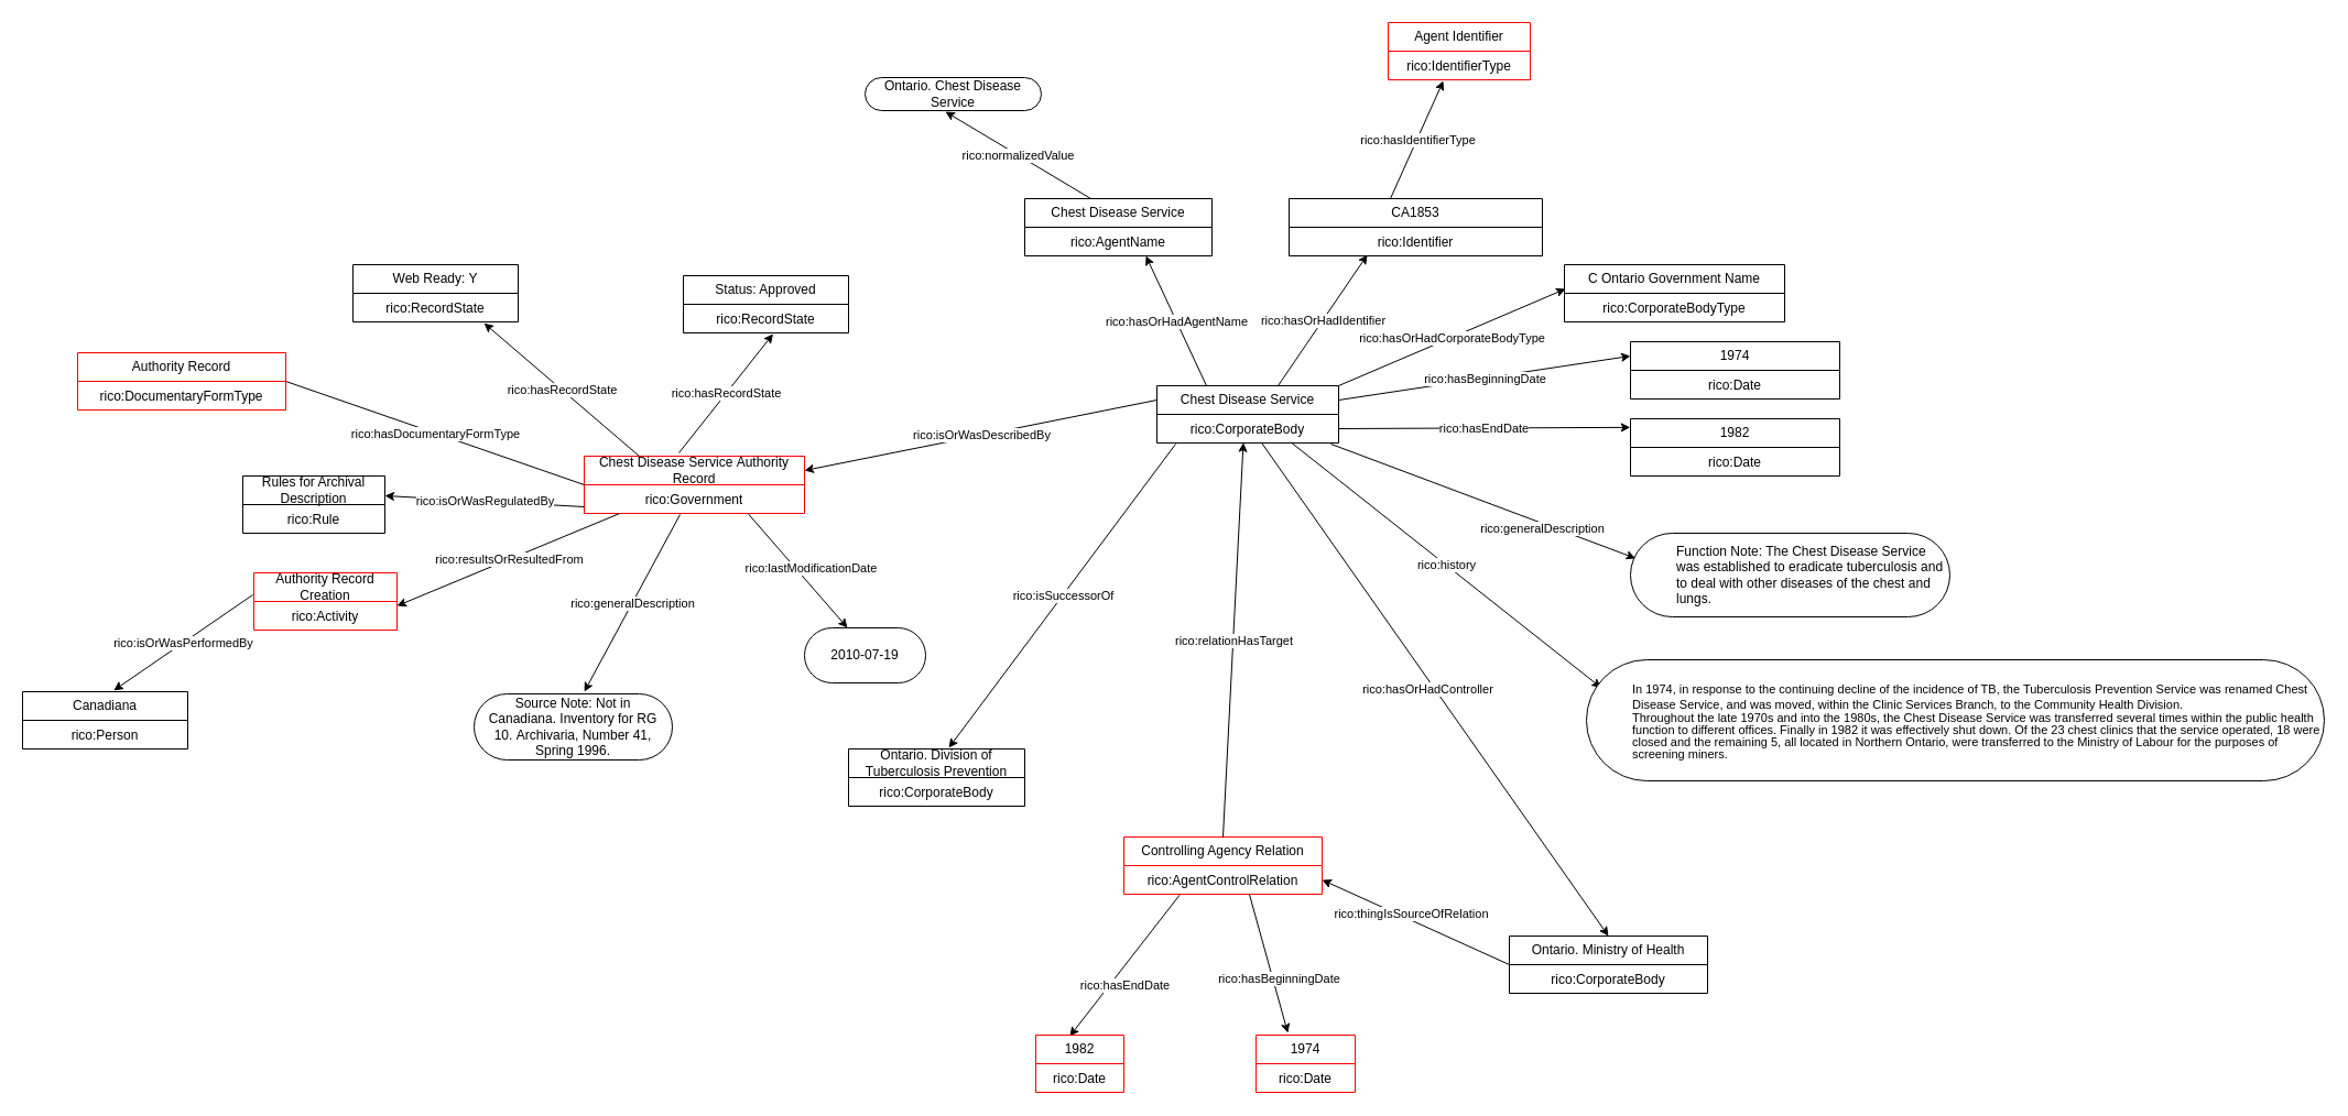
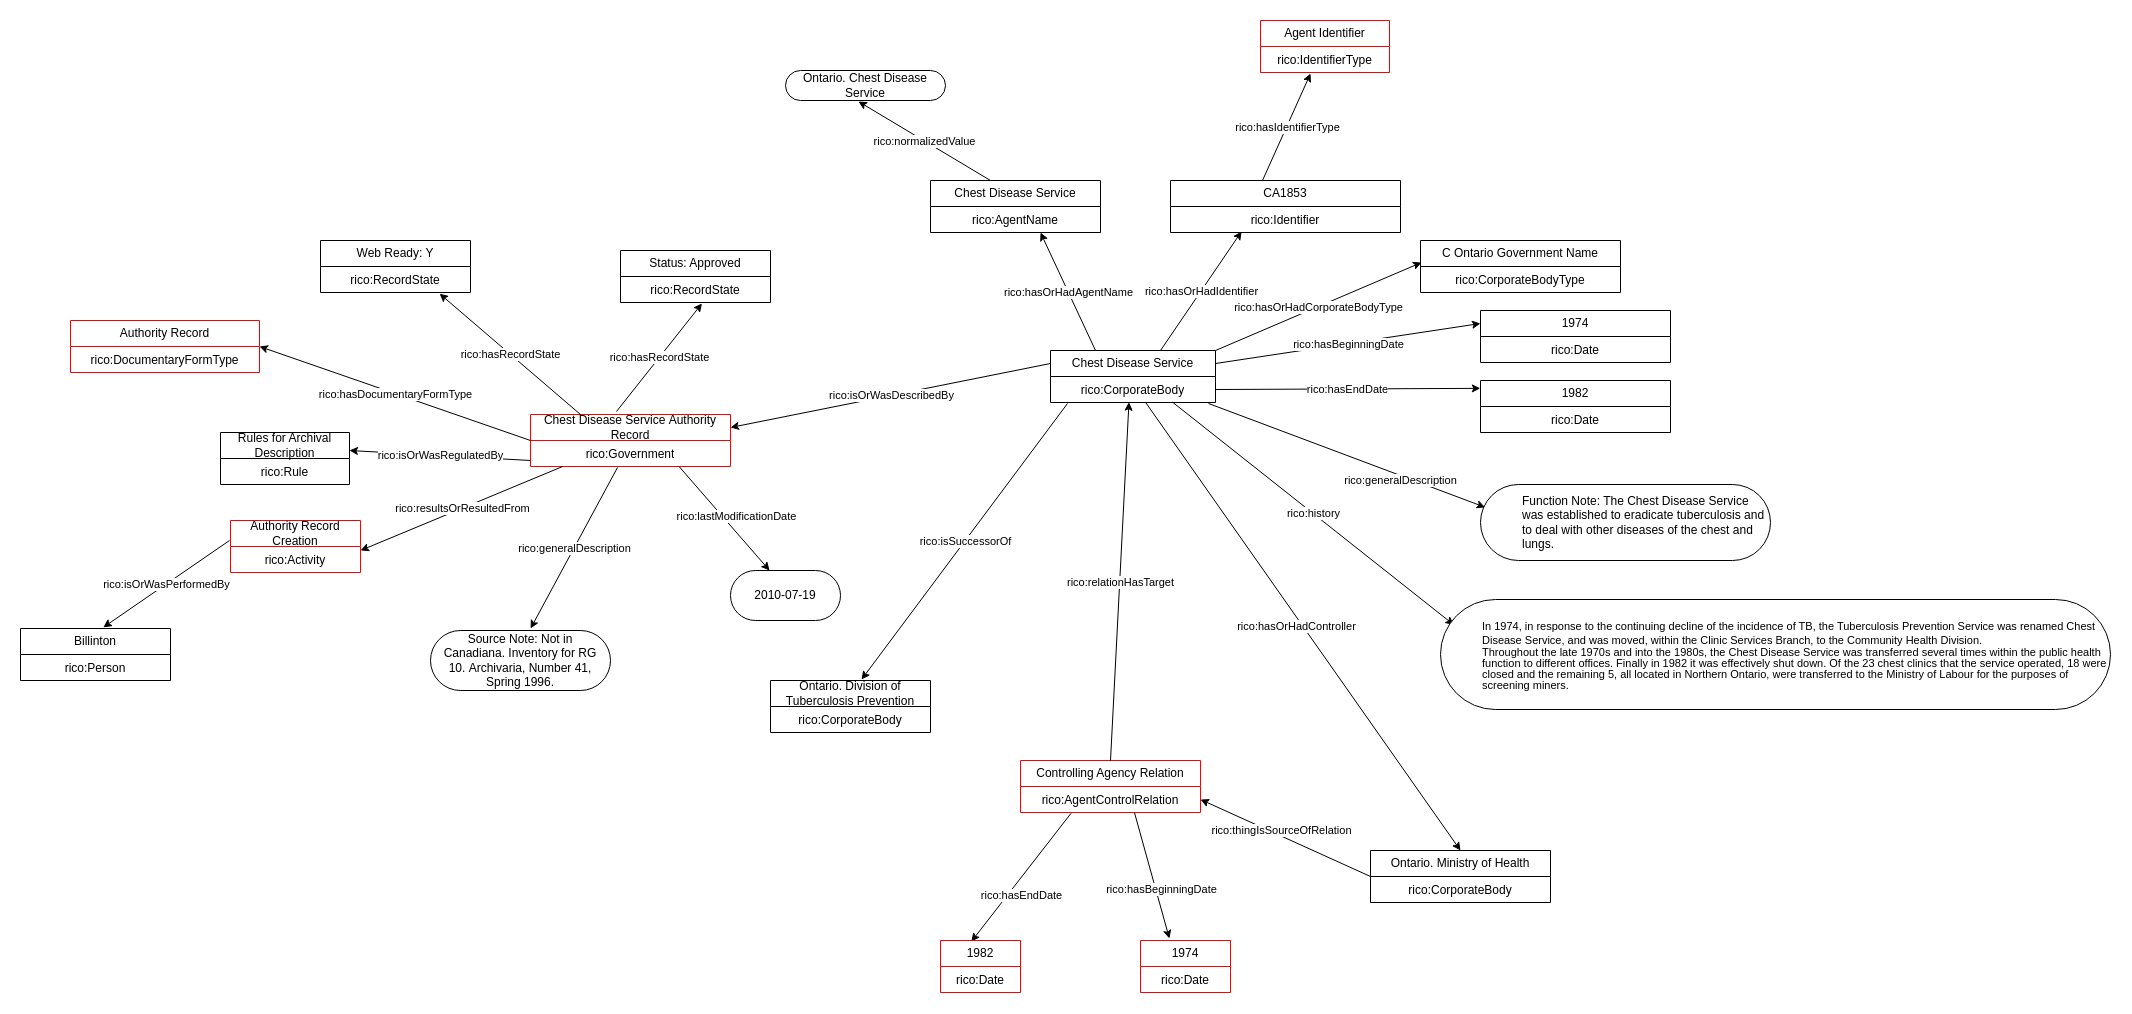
- <mxCell id="38" value="" style="endArrow=none;html=1;rounded=0;exitX=0;exitY=0.5;exitDx=0;exitDy=0;entryX=1;entryY=0.5;entryDx=0;entryDy=0;" parent="1" source="34" target="40" edge="1"><mxGeometry relative="1" as="geometry"><mxPoint x="560" y="344" as="sourcePoint" /><mxPoint x="350" y="390" as="targetPoint" /></mxGeometry></mxCell>
+ <mxCell id="38" value="" style="endArrow=classic;html=1;rounded=0;exitX=0;exitY=0.5;exitDx=0;exitDy=0;entryX=1;entryY=0.5;entryDx=0;entryDy=0;" parent="1" source="34" target="40" edge="1"><mxGeometry relative="1" as="geometry"><mxPoint x="560" y="344" as="sourcePoint" /><mxPoint x="350" y="390" as="targetPoint" /></mxGeometry></mxCell>
- <mxCell id="52" value="Canadiana" style="swimlane;fontStyle=0;childLayout=stackLayout;horizontal=1;startSize=26;fillColor=none;horizontalStack=0;resizeParent=1;resizeParentMax=0;resizeLast=0;collapsible=1;marginBottom=0;whiteSpace=wrap;html=1;" parent="1" vertex="1"><mxGeometry x="20" y="628" width="150" height="52" as="geometry" /></mxCell>
+ <mxCell id="52" value="Billinton" style="swimlane;fontStyle=0;childLayout=stackLayout;horizontal=1;startSize=26;fillColor=none;horizontalStack=0;resizeParent=1;resizeParentMax=0;resizeLast=0;collapsible=1;marginBottom=0;whiteSpace=wrap;html=1;" parent="1" vertex="1"><mxGeometry x="20" y="628" width="150" height="52" as="geometry" /></mxCell>
